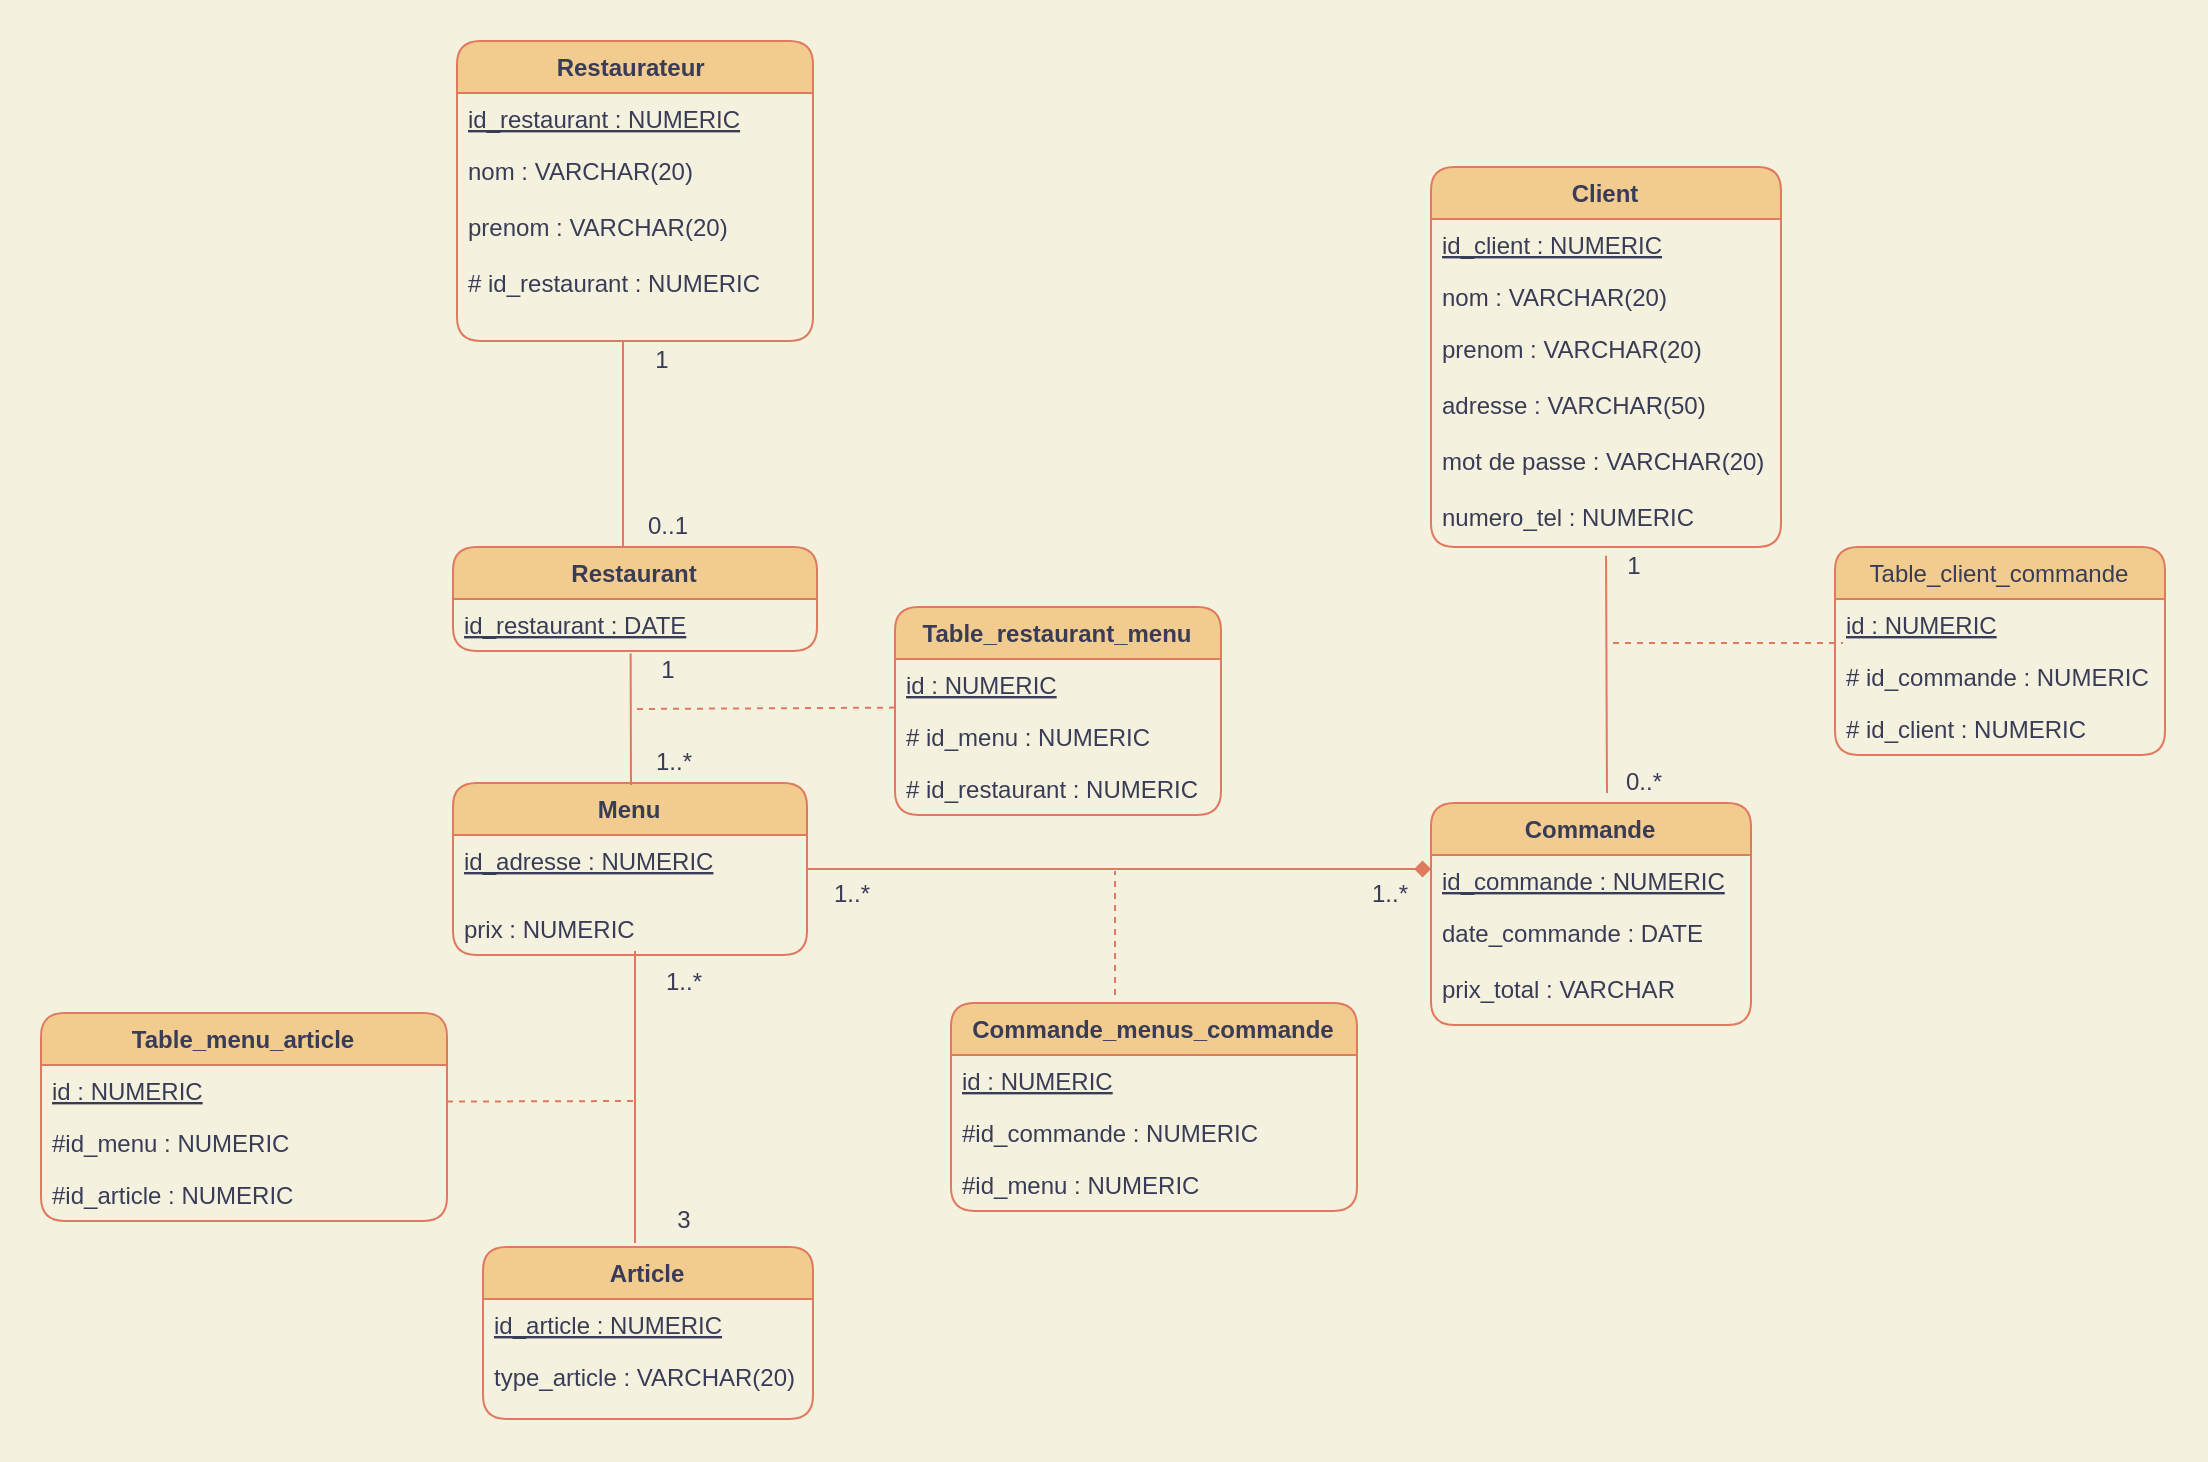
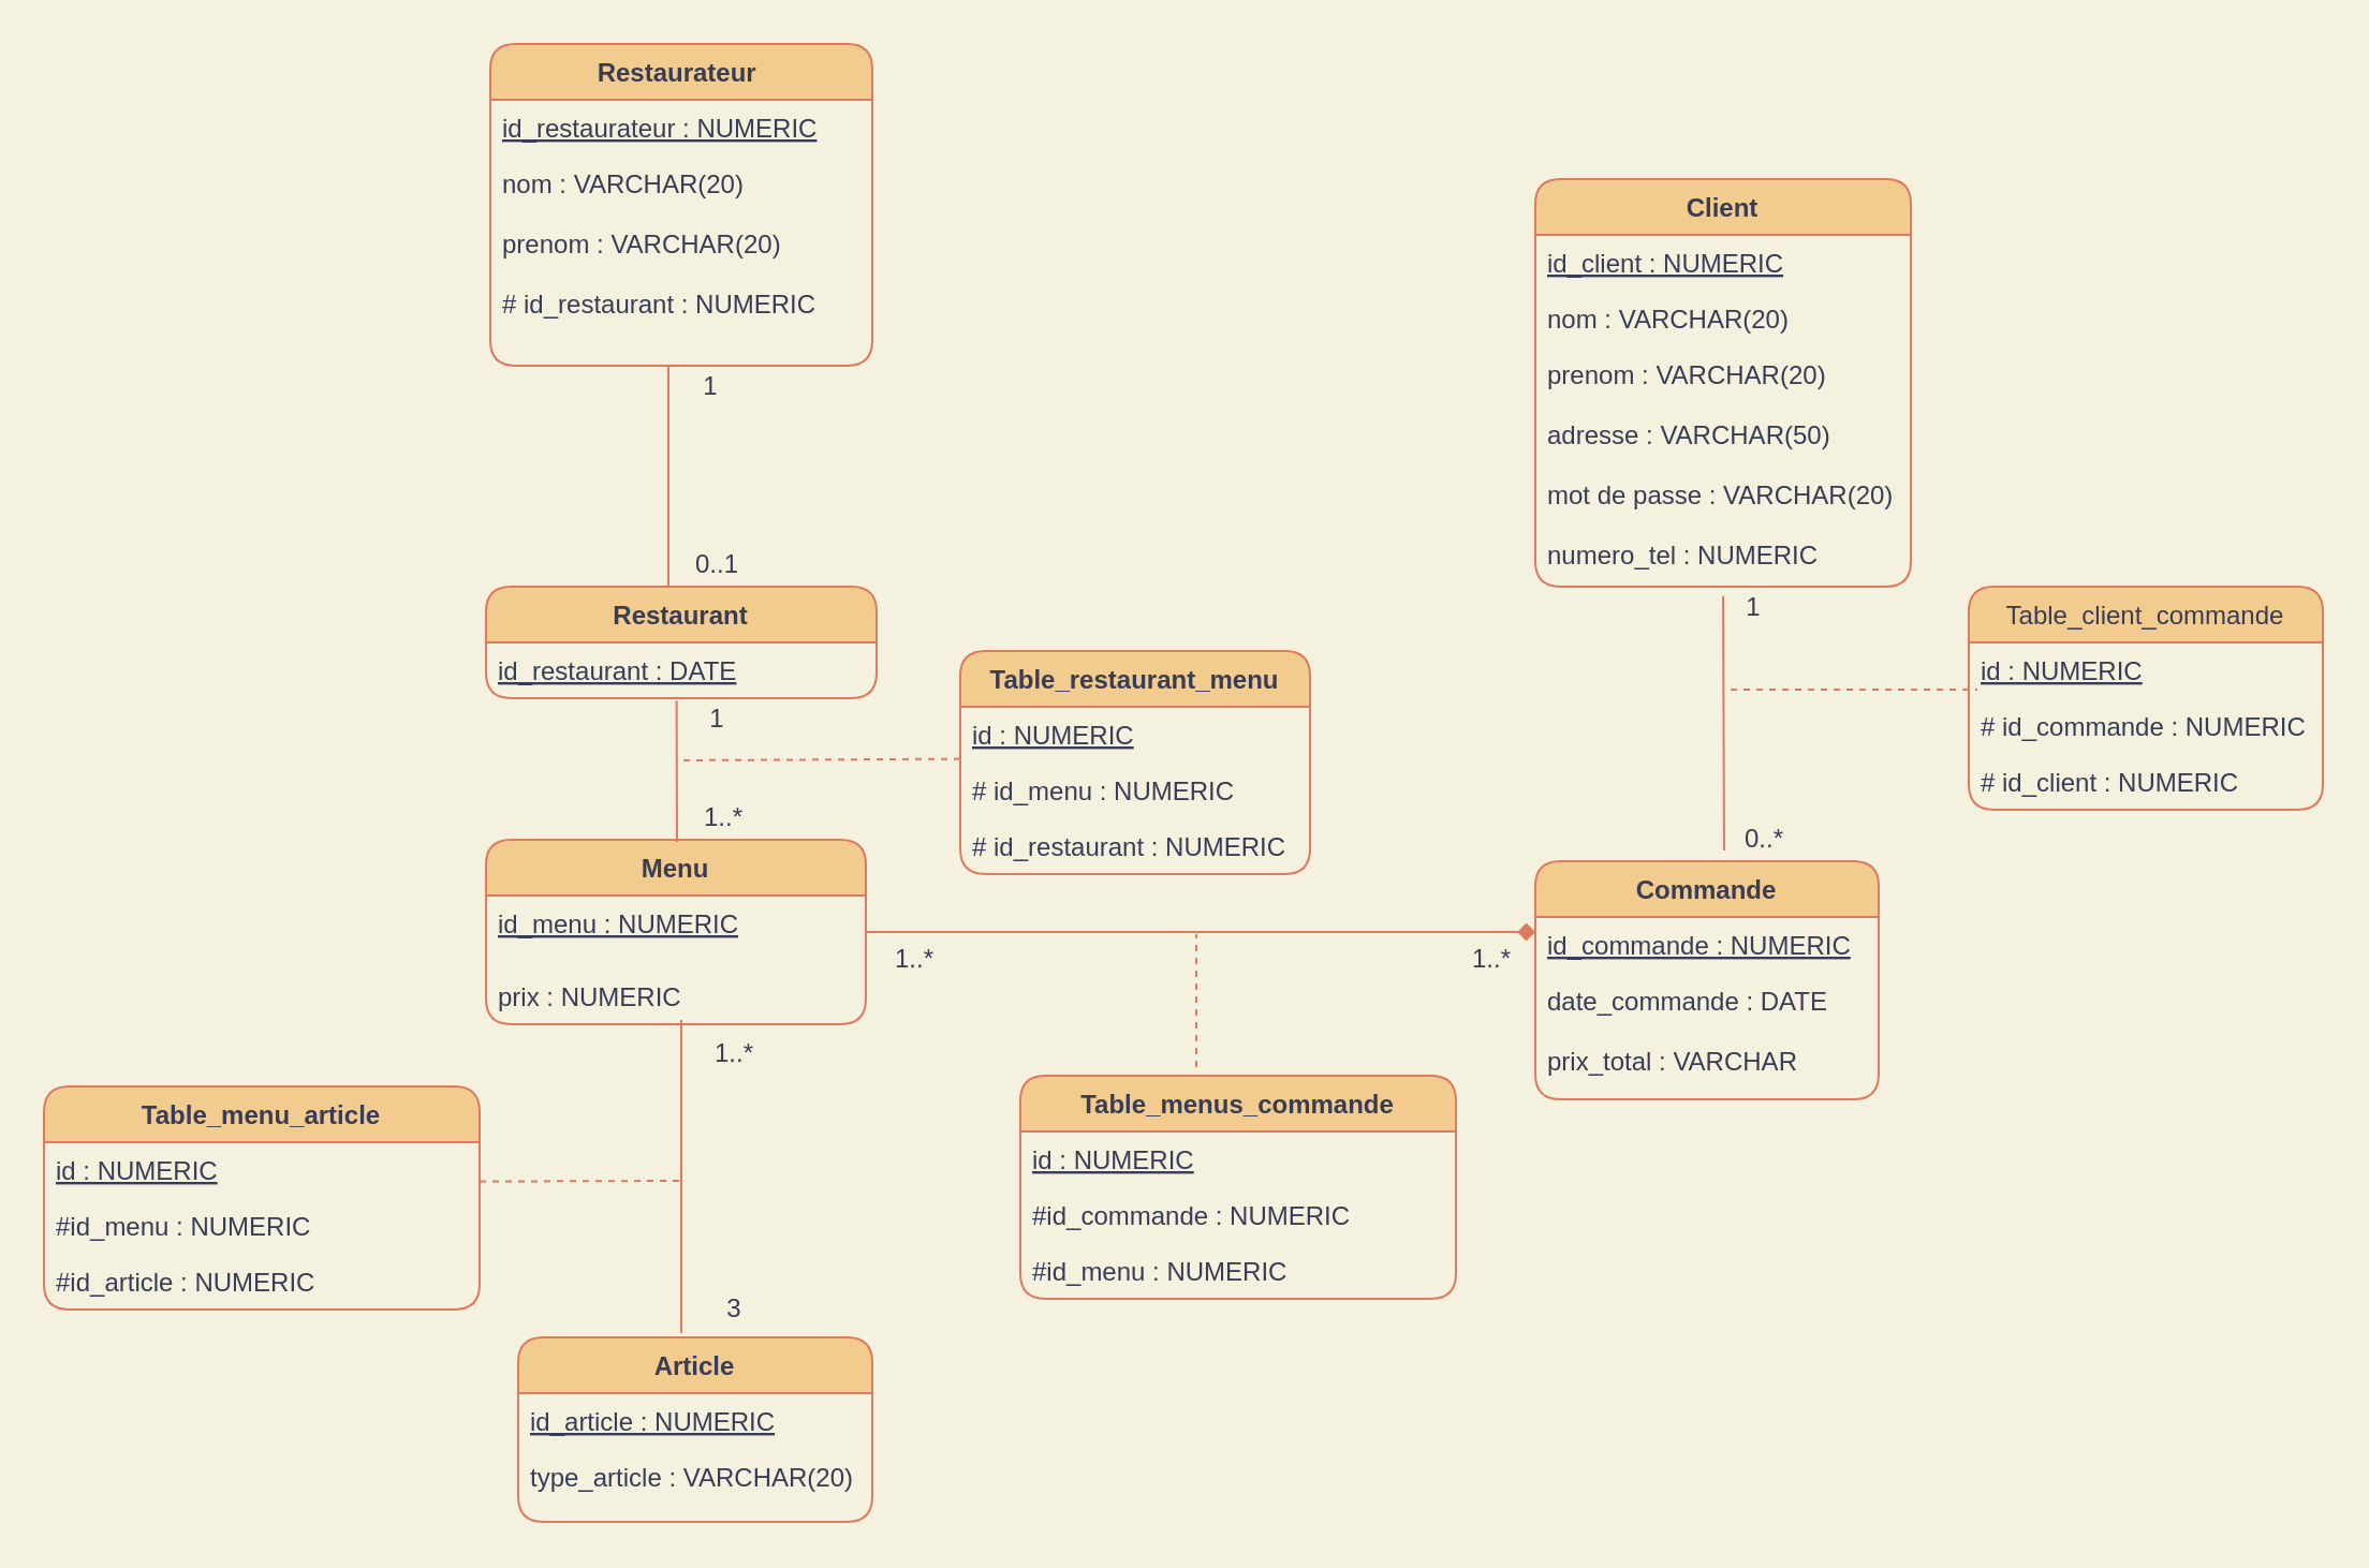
- <mxCell id="3" value="id_restaurant : NUMERIC" style="text;strokeColor=none;fillColor=none;align=left;verticalAlign=top;spacingLeft=4;spacingRight=4;overflow=hidden;rotatable=0;points=[[0,0.5],[1,0.5]];portConstraint=eastwest;fontStyle=4;fontColor=#393C56;rounded=1;" parent="2" vertex="1"><mxGeometry y="26" width="178" height="26" as="geometry" /></mxCell>
+ <mxCell id="3" value="id_restaurateur : NUMERIC" style="text;strokeColor=none;fillColor=none;align=left;verticalAlign=top;spacingLeft=4;spacingRight=4;overflow=hidden;rotatable=0;points=[[0,0.5],[1,0.5]];portConstraint=eastwest;fontStyle=4;fontColor=#393C56;rounded=1;" parent="2" vertex="1"><mxGeometry y="26" width="178" height="26" as="geometry" /></mxCell>
- <mxCell id="13" value="id_adresse : NUMERIC" style="text;strokeColor=none;fillColor=none;align=left;verticalAlign=top;spacingLeft=4;spacingRight=4;overflow=hidden;rotatable=0;points=[[0,0.5],[1,0.5]];portConstraint=eastwest;fontStyle=4;fontColor=#393C56;rounded=1;" parent="12" vertex="1"><mxGeometry y="26" width="177" height="34" as="geometry" /></mxCell>
+ <mxCell id="13" value="id_menu : NUMERIC" style="text;strokeColor=none;fillColor=none;align=left;verticalAlign=top;spacingLeft=4;spacingRight=4;overflow=hidden;rotatable=0;points=[[0,0.5],[1,0.5]];portConstraint=eastwest;fontStyle=4;fontColor=#393C56;rounded=1;" parent="12" vertex="1"><mxGeometry y="26" width="177" height="34" as="geometry" /></mxCell>
- <mxCell id="30" value="Commande_menus_commande" style="swimlane;fontStyle=1;childLayout=stackLayout;horizontal=1;startSize=26;horizontalStack=0;resizeParent=1;resizeParentMax=0;resizeLast=0;collapsible=1;marginBottom=0;sketch=0;strokeColor=#E07A5F;fillColor=#F2CC8F;fontColor=#393C56;rounded=1;" parent="1" vertex="1"><mxGeometry x="475" y="501" width="203" height="104" as="geometry" /></mxCell>
+ <mxCell id="30" value="Table_menus_commande" style="swimlane;fontStyle=1;childLayout=stackLayout;horizontal=1;startSize=26;horizontalStack=0;resizeParent=1;resizeParentMax=0;resizeLast=0;collapsible=1;marginBottom=0;sketch=0;strokeColor=#E07A5F;fillColor=#F2CC8F;fontColor=#393C56;rounded=1;" parent="1" vertex="1"><mxGeometry x="475" y="501" width="203" height="104" as="geometry" /></mxCell>
